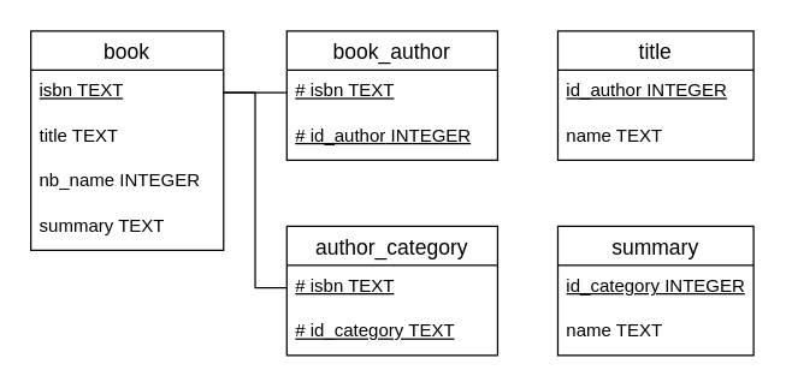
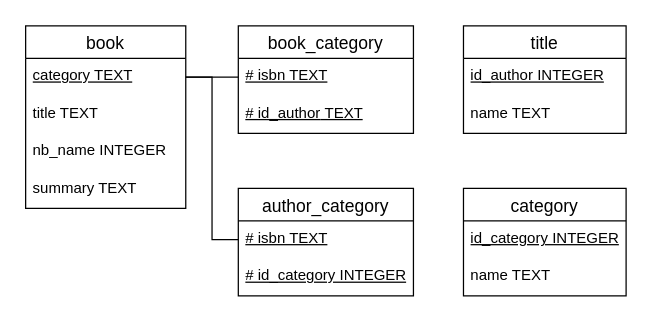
- <mxCell id="13" value="book_author" style="swimlane;fontStyle=0;childLayout=stackLayout;horizontal=1;startSize=26;horizontalStack=0;resizeParent=1;resizeParentMax=0;resizeLast=0;collapsible=1;marginBottom=0;align=center;fontSize=14;" vertex="1" parent="1"><mxGeometry x="190" y="20" width="140" height="86" as="geometry" /></mxCell>
+ <mxCell id="13" value="book_category" style="swimlane;fontStyle=0;childLayout=stackLayout;horizontal=1;startSize=26;horizontalStack=0;resizeParent=1;resizeParentMax=0;resizeLast=0;collapsible=1;marginBottom=0;align=center;fontSize=14;" vertex="1" parent="1"><mxGeometry x="190" y="20" width="140" height="86" as="geometry" /></mxCell>
- <mxCell id="3" value="&lt;u&gt;isbn TEXT&lt;/u&gt;" style="text;strokeColor=none;fillColor=none;spacingLeft=4;spacingRight=4;overflow=hidden;rotatable=0;points=[[0,0.5],[1,0.5]];portConstraint=eastwest;fontSize=12;whiteSpace=wrap;html=1;" vertex="1" parent="2"><mxGeometry y="26" width="128" height="30" as="geometry" /></mxCell>
+ <mxCell id="3" value="&lt;u&gt;category TEXT&lt;/u&gt;" style="text;strokeColor=none;fillColor=none;spacingLeft=4;spacingRight=4;overflow=hidden;rotatable=0;points=[[0,0.5],[1,0.5]];portConstraint=eastwest;fontSize=12;whiteSpace=wrap;html=1;" vertex="1" parent="2"><mxGeometry y="26" width="128" height="30" as="geometry" /></mxCell>
- <mxCell id="15" value="&lt;u&gt;# id_author&lt;/u&gt;&lt;u style=&quot;background-color: transparent; color: light-dark(rgb(0, 0, 0), rgb(255, 255, 255));&quot;&gt;&amp;nbsp;INTEGER&lt;/u&gt;" style="text;strokeColor=none;fillColor=none;spacingLeft=4;spacingRight=4;overflow=hidden;rotatable=0;points=[[0,0.5],[1,0.5]];portConstraint=eastwest;fontSize=12;whiteSpace=wrap;html=1;" vertex="1" parent="13"><mxGeometry y="56" width="140" height="30" as="geometry" /></mxCell>
+ <mxCell id="15" value="&lt;u&gt;# id_author&lt;/u&gt;&lt;u style=&quot;background-color: transparent; color: light-dark(rgb(0, 0, 0), rgb(255, 255, 255));&quot;&gt;&amp;nbsp;TEXT&lt;/u&gt;" style="text;strokeColor=none;fillColor=none;spacingLeft=4;spacingRight=4;overflow=hidden;rotatable=0;points=[[0,0.5],[1,0.5]];portConstraint=eastwest;fontSize=12;whiteSpace=wrap;html=1;" vertex="1" parent="13"><mxGeometry y="56" width="140" height="30" as="geometry" /></mxCell>
- <mxCell id="10" value="summary" style="swimlane;fontStyle=0;childLayout=stackLayout;horizontal=1;startSize=26;horizontalStack=0;resizeParent=1;resizeParentMax=0;resizeLast=0;collapsible=1;marginBottom=0;align=center;fontSize=14;" vertex="1" parent="1"><mxGeometry x="370" y="150" width="130" height="86" as="geometry" /></mxCell>
+ <mxCell id="10" value="category" style="swimlane;fontStyle=0;childLayout=stackLayout;horizontal=1;startSize=26;horizontalStack=0;resizeParent=1;resizeParentMax=0;resizeLast=0;collapsible=1;marginBottom=0;align=center;fontSize=14;" vertex="1" parent="1"><mxGeometry x="370" y="150" width="130" height="86" as="geometry" /></mxCell>
- <mxCell id="18" value="&lt;u&gt;# id_category TEXT&lt;/u&gt;" style="text;strokeColor=none;fillColor=none;spacingLeft=4;spacingRight=4;overflow=hidden;rotatable=0;points=[[0,0.5],[1,0.5]];portConstraint=eastwest;fontSize=12;whiteSpace=wrap;html=1;" vertex="1" parent="16"><mxGeometry y="56" width="140" height="30" as="geometry" /></mxCell>
+ <mxCell id="18" value="&lt;u&gt;# id_category INTEGER&lt;/u&gt;" style="text;strokeColor=none;fillColor=none;spacingLeft=4;spacingRight=4;overflow=hidden;rotatable=0;points=[[0,0.5],[1,0.5]];portConstraint=eastwest;fontSize=12;whiteSpace=wrap;html=1;" vertex="1" parent="16"><mxGeometry y="56" width="140" height="30" as="geometry" /></mxCell>
